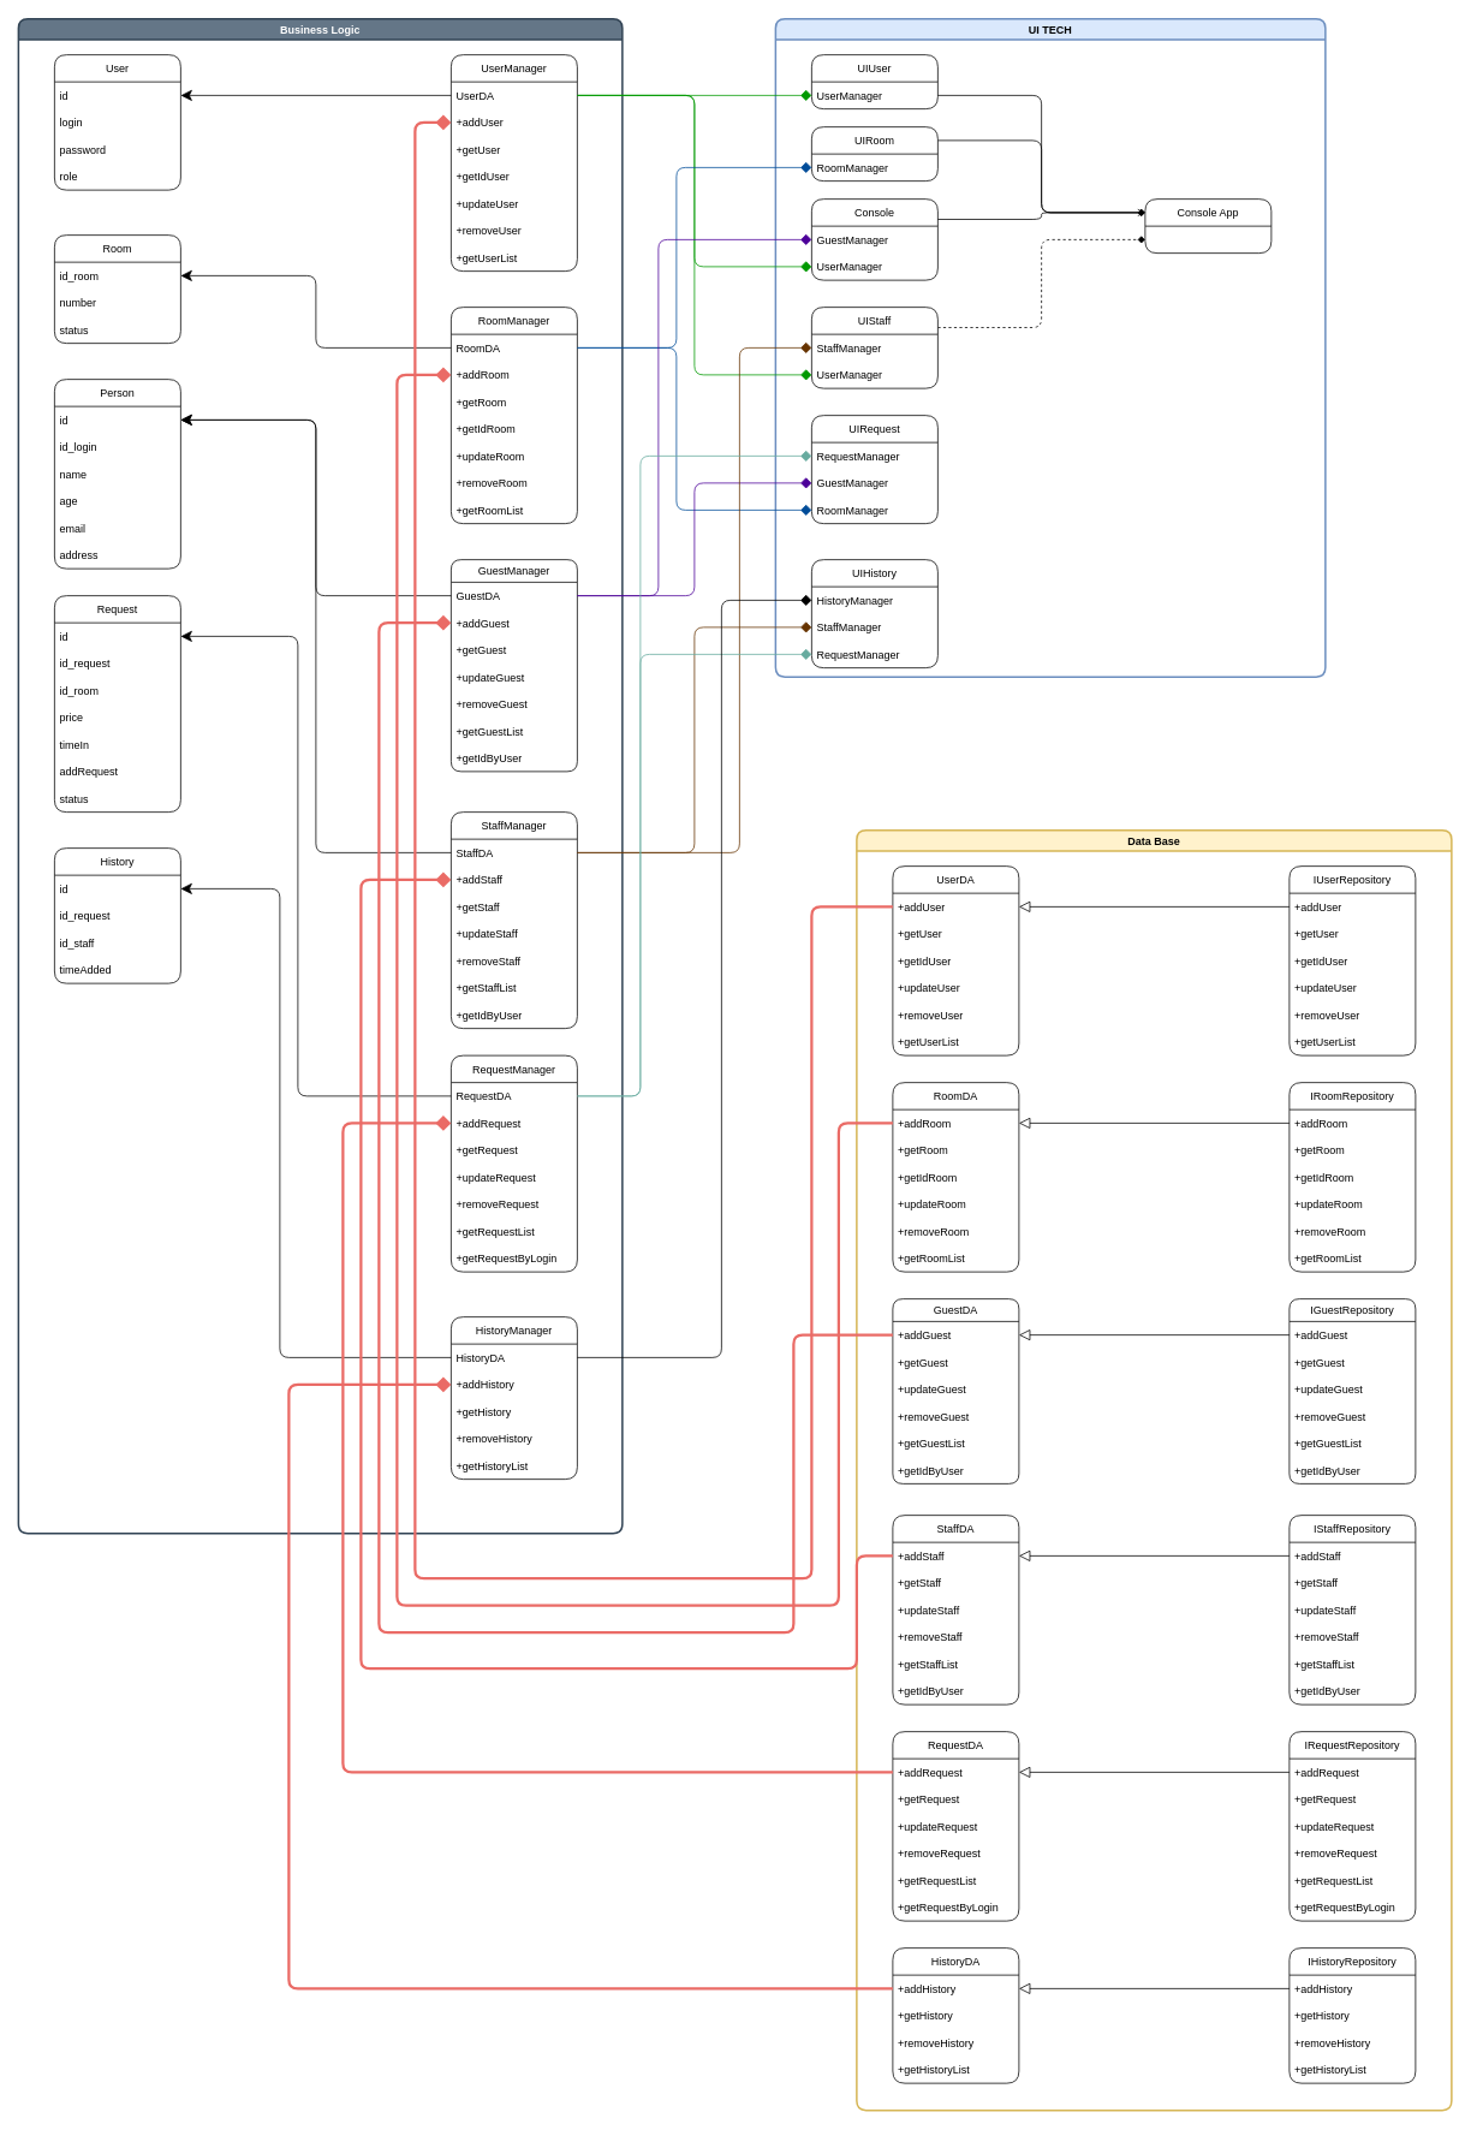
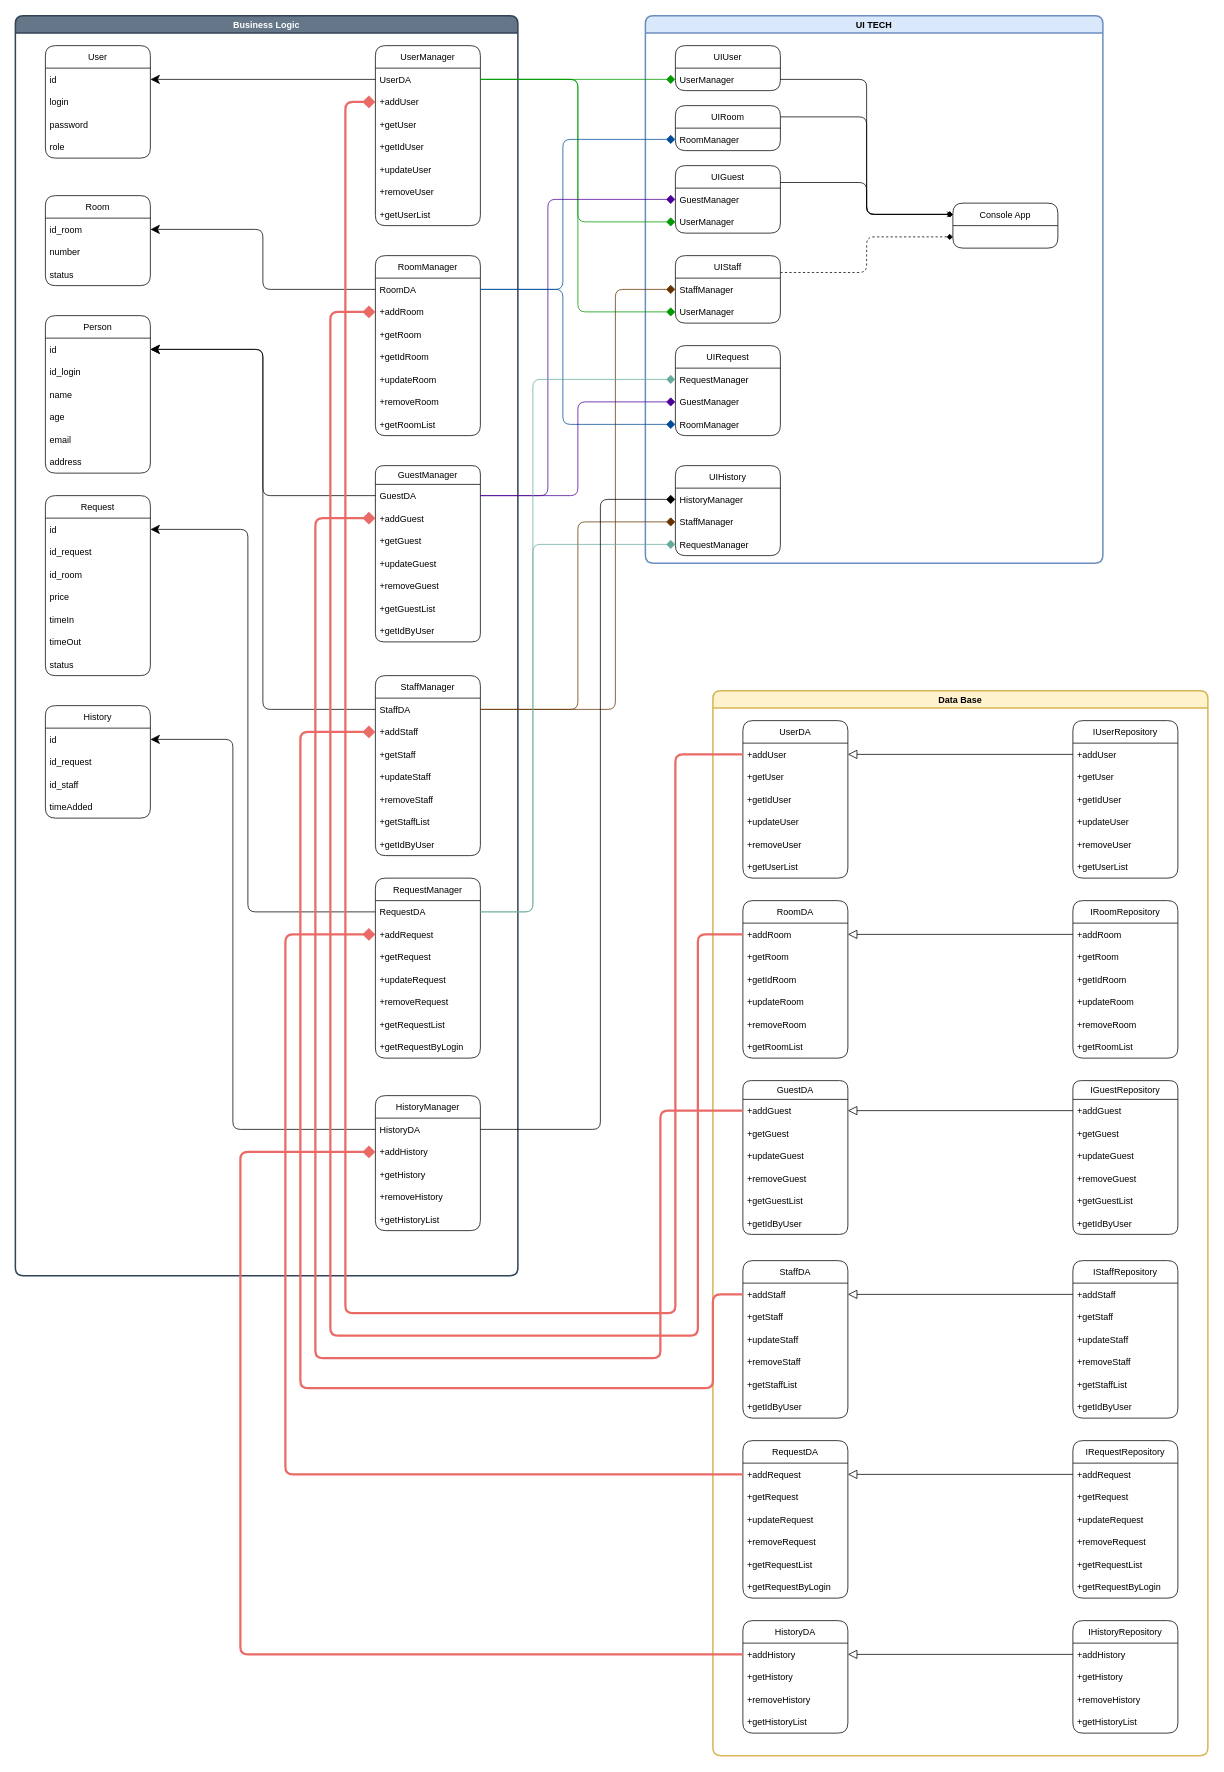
- <mxCell id="9" value="Console" style="swimlane;fontStyle=0;childLayout=stackLayout;horizontal=1;startSize=30;horizontalStack=0;resizeParent=1;resizeParentMax=0;resizeLast=0;collapsible=1;marginBottom=0;rounded=1;" parent="2" vertex="1"><mxGeometry x="40" y="200" width="140" height="90" as="geometry" /></mxCell>
+ <mxCell id="9" value="UIGuest" style="swimlane;fontStyle=0;childLayout=stackLayout;horizontal=1;startSize=30;horizontalStack=0;resizeParent=1;resizeParentMax=0;resizeLast=0;collapsible=1;marginBottom=0;rounded=1;" parent="2" vertex="1"><mxGeometry x="40" y="200" width="140" height="90" as="geometry" /></mxCell>
- <mxCell id="3" value="Console App" style="swimlane;fontStyle=0;childLayout=stackLayout;horizontal=1;startSize=30;horizontalStack=0;resizeParent=1;resizeParentMax=0;resizeLast=0;collapsible=1;marginBottom=0;rounded=1;" parent="2" vertex="1"><mxGeometry x="410" y="200" width="140" height="60" as="geometry" /></mxCell>
+ <mxCell id="3" value="Console App" style="swimlane;fontStyle=0;childLayout=stackLayout;horizontal=1;startSize=30;horizontalStack=0;resizeParent=1;resizeParentMax=0;resizeLast=0;collapsible=1;marginBottom=0;rounded=1;" parent="2" vertex="1"><mxGeometry x="410" y="250" width="140" height="60" as="geometry" /></mxCell>
- <mxCell id="95" value="addRequest" style="text;strokeColor=none;fillColor=none;align=left;verticalAlign=middle;spacingLeft=4;spacingRight=4;overflow=hidden;points=[[0,0.5],[1,0.5]];portConstraint=eastwest;rotatable=0;rounded=1;" parent="89" vertex="1"><mxGeometry y="180" width="140" height="30" as="geometry" /></mxCell>
+ <mxCell id="95" value="timeOut" style="text;strokeColor=none;fillColor=none;align=left;verticalAlign=middle;spacingLeft=4;spacingRight=4;overflow=hidden;points=[[0,0.5],[1,0.5]];portConstraint=eastwest;rotatable=0;rounded=1;" parent="89" vertex="1"><mxGeometry y="180" width="140" height="30" as="geometry" /></mxCell>
